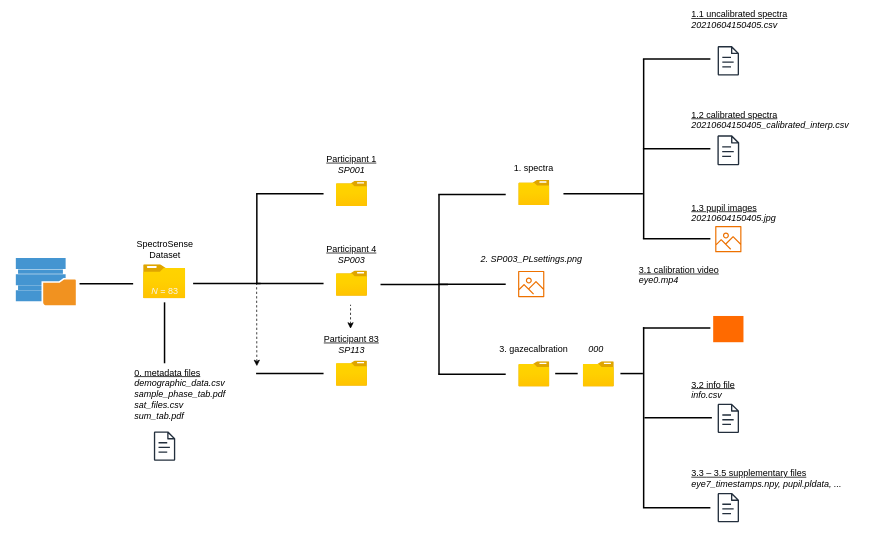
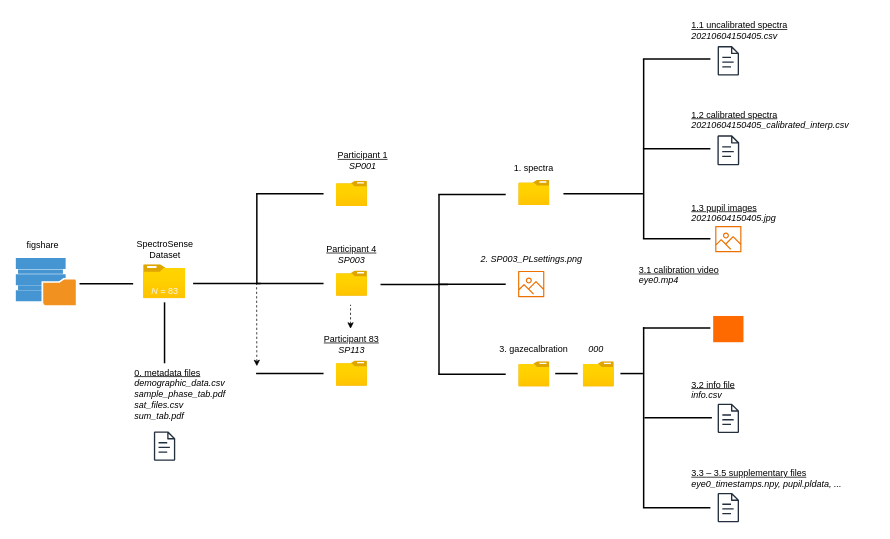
- <mxCell id="35" value="&lt;div&gt;&lt;font style=&quot;font-size: 12px;&quot;&gt;&lt;u&gt;1.1 uncalibrated spectra &lt;/u&gt;&lt;/font&gt;&lt;br&gt;&lt;font style=&quot;font-size: 12px;&quot;&gt;&lt;i&gt;20210604150405.csv&lt;/i&gt;&lt;/font&gt;&lt;br&gt;&lt;/div&gt;" style="text;whiteSpace=wrap;html=1;align=left;" parent="1" vertex="1"><mxGeometry x="919.93" y="5.19" width="220" height="40.81" as="geometry" /></mxCell>
+ <mxCell id="35" value="&lt;div&gt;&lt;font style=&quot;font-size: 12px;&quot;&gt;&lt;u&gt;1.1 uncalibrated spectra &lt;/u&gt;&lt;/font&gt;&lt;br&gt;&lt;font style=&quot;font-size: 12px;&quot;&gt;&lt;i&gt;20210604150405.csv&lt;/i&gt;&lt;/font&gt;&lt;br&gt;&lt;/div&gt;" style="text;whiteSpace=wrap;html=1;align=left;" parent="1" vertex="1"><mxGeometry x="919.93" y="20.19" width="220" height="40.81" as="geometry" /></mxCell>
- <mxCell id="10" value="&lt;u&gt;Participant 1&lt;br&gt;&lt;/u&gt;&lt;i&gt;SP001&lt;/i&gt;" style="text;html=1;align=center;verticalAlign=middle;resizable=0;points=[];autosize=1;strokeColor=none;fillColor=none;" parent="1" vertex="1"><mxGeometry x="422.71" y="199.19" width="90" height="40" as="geometry" /></mxCell>
+ <mxCell id="10" value="&lt;u&gt;Participant 1&lt;br&gt;&lt;/u&gt;&lt;i&gt;SP001&lt;/i&gt;" style="text;html=1;align=center;verticalAlign=middle;resizable=0;points=[];autosize=1;strokeColor=none;fillColor=none;" parent="1" vertex="1"><mxGeometry x="437.71" y="194.19" width="90" height="40" as="geometry" /></mxCell>
+ <mxCell id="2" value="&lt;div&gt;figshare &lt;/div&gt;" style="text;html=1;align=center;verticalAlign=middle;resizable=0;points=[];autosize=1;strokeColor=none;fillColor=none;" parent="1" vertex="1"><mxGeometry x="20.5" y="312.4" width="70" height="30" as="geometry" /></mxCell>
- <mxCell id="60" value="&lt;div&gt;&lt;u&gt;3.3 &lt;span lang=&quot;de&quot; class=&quot;BxUVEf ILfuVd&quot;&gt;&lt;span class=&quot;hgKElc&quot;&gt;– 3.5 &lt;/span&gt;&lt;/span&gt;&lt;/u&gt;&lt;u&gt;supplementary files&lt;/u&gt;&lt;br&gt;&lt;u&gt;&lt;span lang=&quot;de&quot; class=&quot;BxUVEf ILfuVd&quot;&gt;&lt;span class=&quot;hgKElc&quot;&gt;&lt;/span&gt;&lt;/span&gt;&lt;/u&gt;&lt;i&gt;&lt;span lang=&quot;de&quot; class=&quot;BxUVEf ILfuVd&quot;&gt;&lt;span class=&quot;hgKElc&quot;&gt;eye7_timestamps.npy&lt;/span&gt;&lt;/span&gt;&lt;span lang=&quot;de&quot; class=&quot;BxUVEf ILfuVd&quot;&gt;&lt;span class=&quot;hgKElc&quot;&gt;, pupil.pldata, ...&lt;/span&gt;&lt;/span&gt;&lt;/i&gt;&lt;br&gt;&lt;i&gt;&lt;span lang=&quot;de&quot; class=&quot;BxUVEf ILfuVd&quot;&gt;&lt;span class=&quot;hgKElc&quot;&gt;&lt;/span&gt;&lt;/span&gt;&lt;/i&gt;&lt;/div&gt;" style="text;whiteSpace=wrap;html=1;align=left;" parent="1" vertex="1"><mxGeometry x="919.93" y="617" width="210.8" height="40" as="geometry" /></mxCell>
+ <mxCell id="60" value="&lt;div&gt;&lt;u&gt;3.3 &lt;span lang=&quot;de&quot; class=&quot;BxUVEf ILfuVd&quot;&gt;&lt;span class=&quot;hgKElc&quot;&gt;– 3.5 &lt;/span&gt;&lt;/span&gt;&lt;/u&gt;&lt;u&gt;supplementary files&lt;/u&gt;&lt;br&gt;&lt;u&gt;&lt;span lang=&quot;de&quot; class=&quot;BxUVEf ILfuVd&quot;&gt;&lt;span class=&quot;hgKElc&quot;&gt;&lt;/span&gt;&lt;/span&gt;&lt;/u&gt;&lt;i&gt;&lt;span lang=&quot;de&quot; class=&quot;BxUVEf ILfuVd&quot;&gt;&lt;span class=&quot;hgKElc&quot;&gt;eye0_timestamps.npy&lt;/span&gt;&lt;/span&gt;&lt;span lang=&quot;de&quot; class=&quot;BxUVEf ILfuVd&quot;&gt;&lt;span class=&quot;hgKElc&quot;&gt;, pupil.pldata, ...&lt;/span&gt;&lt;/span&gt;&lt;/i&gt;&lt;br&gt;&lt;i&gt;&lt;span lang=&quot;de&quot; class=&quot;BxUVEf ILfuVd&quot;&gt;&lt;span class=&quot;hgKElc&quot;&gt;&lt;/span&gt;&lt;/span&gt;&lt;/i&gt;&lt;/div&gt;" style="text;whiteSpace=wrap;html=1;align=left;" parent="1" vertex="1"><mxGeometry x="919.93" y="617" width="210.8" height="40" as="geometry" /></mxCell>
